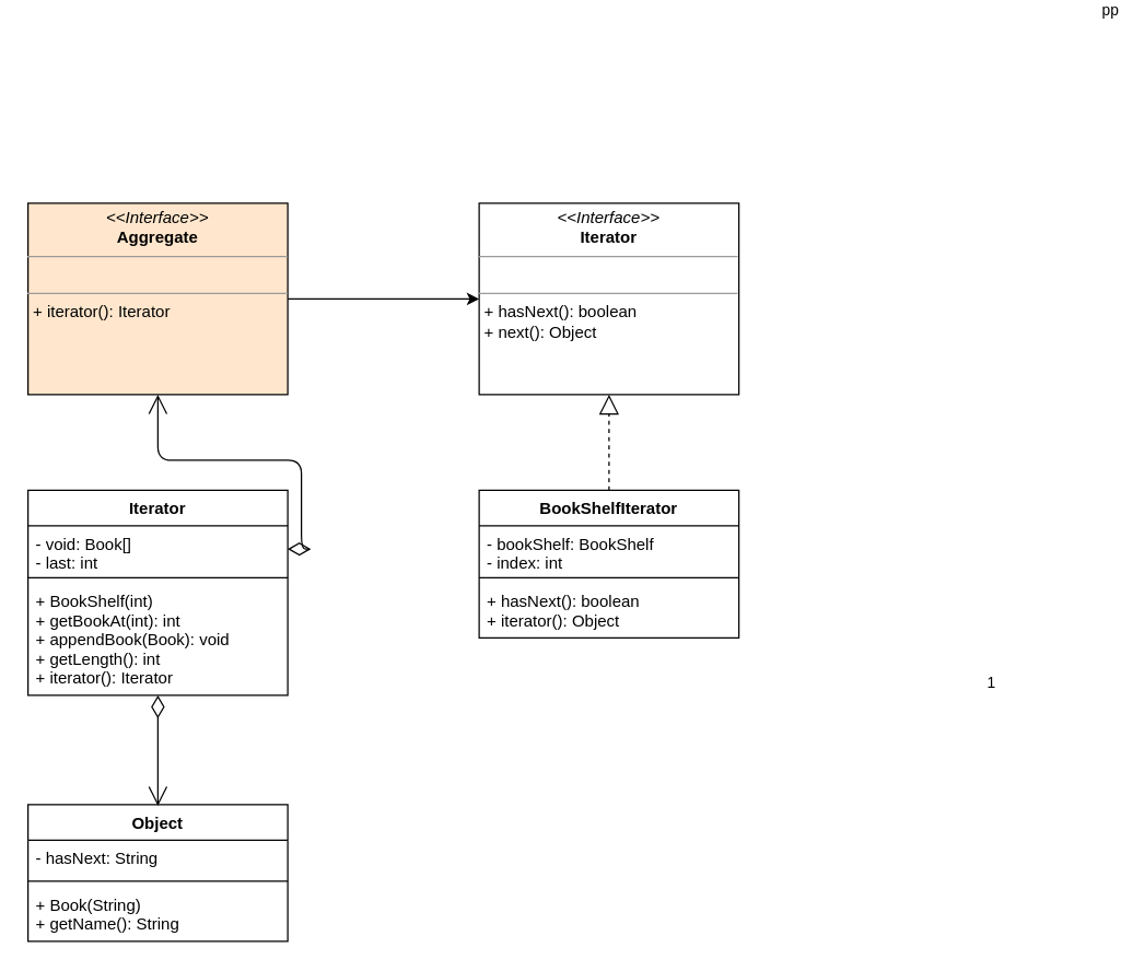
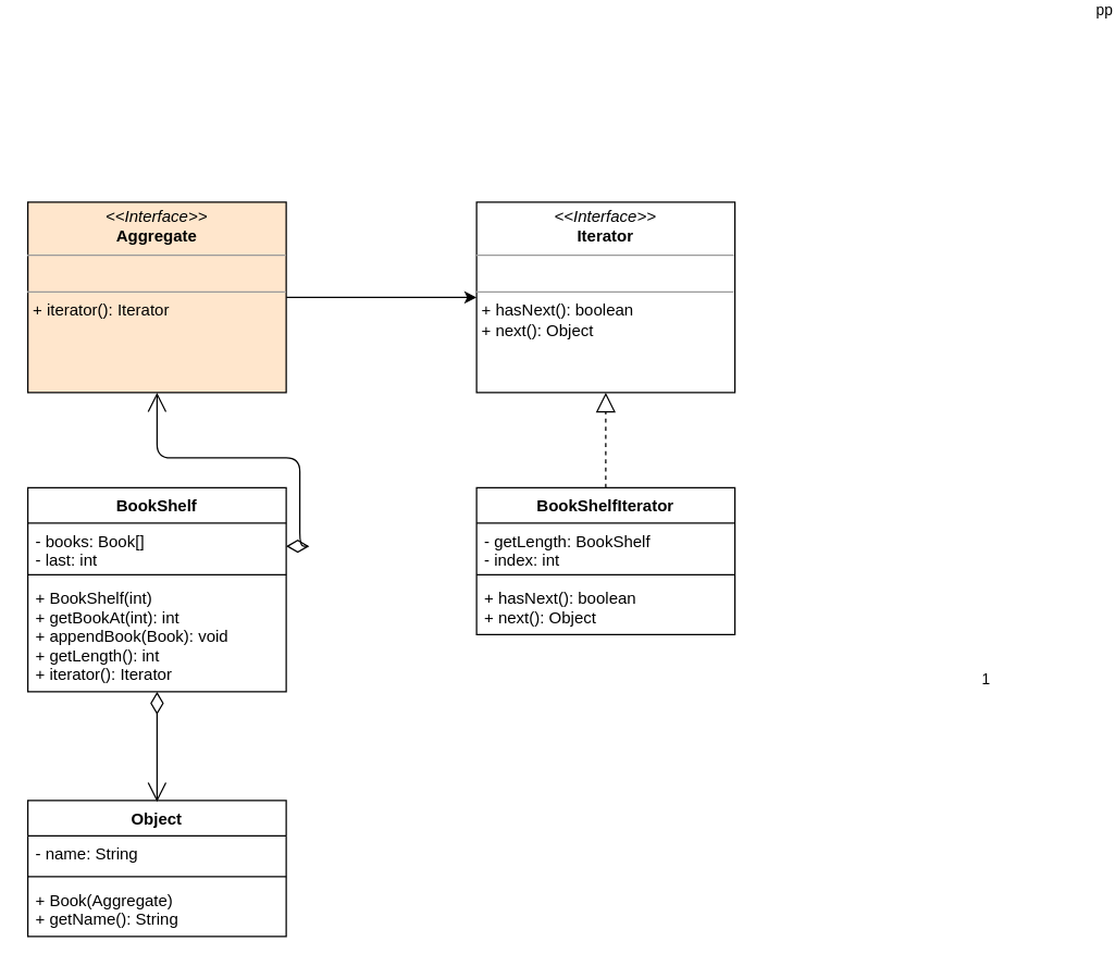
- <mxCell id="5" value="Iterator" style="swimlane;fontStyle=1;align=center;verticalAlign=top;childLayout=stackLayout;horizontal=1;startSize=26;horizontalStack=0;resizeParent=1;resizeParentMax=0;resizeLast=0;collapsible=1;marginBottom=0;" vertex="1" parent="1"><mxGeometry x="20" y="230" width="190" height="150" as="geometry"><mxRectangle x="70" y="250" width="100" height="26" as="alternateBounds" /></mxGeometry></mxCell>
+ <mxCell id="5" value="BookShelf" style="swimlane;fontStyle=1;align=center;verticalAlign=top;childLayout=stackLayout;horizontal=1;startSize=26;horizontalStack=0;resizeParent=1;resizeParentMax=0;resizeLast=0;collapsible=1;marginBottom=0;" vertex="1" parent="1"><mxGeometry x="20" y="230" width="190" height="150" as="geometry"><mxRectangle x="70" y="250" width="100" height="26" as="alternateBounds" /></mxGeometry></mxCell>
- <mxCell id="6" value="- void: Book[]&#10;- last: int" style="text;strokeColor=none;fillColor=none;align=left;verticalAlign=top;spacingLeft=4;spacingRight=4;overflow=hidden;rotatable=0;points=[[0,0.5],[1,0.5]];portConstraint=eastwest;" vertex="1" parent="5"><mxGeometry y="26" width="190" height="34" as="geometry" /></mxCell>
+ <mxCell id="6" value="- books: Book[]&#10;- last: int" style="text;strokeColor=none;fillColor=none;align=left;verticalAlign=top;spacingLeft=4;spacingRight=4;overflow=hidden;rotatable=0;points=[[0,0.5],[1,0.5]];portConstraint=eastwest;" vertex="1" parent="5"><mxGeometry y="26" width="190" height="34" as="geometry" /></mxCell>
- <mxCell id="10" value="- bookShelf: BookShelf&#10;- index: int" style="text;strokeColor=none;fillColor=none;align=left;verticalAlign=top;spacingLeft=4;spacingRight=4;overflow=hidden;rotatable=0;points=[[0,0.5],[1,0.5]];portConstraint=eastwest;" vertex="1" parent="9"><mxGeometry y="26" width="190" height="34" as="geometry" /></mxCell>
+ <mxCell id="10" value="- getLength: BookShelf&#10;- index: int" style="text;strokeColor=none;fillColor=none;align=left;verticalAlign=top;spacingLeft=4;spacingRight=4;overflow=hidden;rotatable=0;points=[[0,0.5],[1,0.5]];portConstraint=eastwest;" vertex="1" parent="9"><mxGeometry y="26" width="190" height="34" as="geometry" /></mxCell>
- <mxCell id="12" value="+ hasNext(): boolean&#10;+ iterator(): Object" style="text;strokeColor=none;fillColor=none;align=left;verticalAlign=top;spacingLeft=4;spacingRight=4;overflow=hidden;rotatable=0;points=[[0,0.5],[1,0.5]];portConstraint=eastwest;" vertex="1" parent="9"><mxGeometry y="68" width="190" height="40" as="geometry" /></mxCell>
+ <mxCell id="12" value="+ hasNext(): boolean&#10;+ next(): Object" style="text;strokeColor=none;fillColor=none;align=left;verticalAlign=top;spacingLeft=4;spacingRight=4;overflow=hidden;rotatable=0;points=[[0,0.5],[1,0.5]];portConstraint=eastwest;" vertex="1" parent="9"><mxGeometry y="68" width="190" height="40" as="geometry" /></mxCell>
- <mxCell id="14" value="- hasNext: String" style="text;strokeColor=none;fillColor=none;align=left;verticalAlign=top;spacingLeft=4;spacingRight=4;overflow=hidden;rotatable=0;points=[[0,0.5],[1,0.5]];portConstraint=eastwest;" vertex="1" parent="13"><mxGeometry y="26" width="190" height="26" as="geometry" /></mxCell>
+ <mxCell id="14" value="- name: String" style="text;strokeColor=none;fillColor=none;align=left;verticalAlign=top;spacingLeft=4;spacingRight=4;overflow=hidden;rotatable=0;points=[[0,0.5],[1,0.5]];portConstraint=eastwest;" vertex="1" parent="13"><mxGeometry y="26" width="190" height="26" as="geometry" /></mxCell>
- <mxCell id="16" value="+ Book(String)&#10;+ getName(): String" style="text;strokeColor=none;fillColor=none;align=left;verticalAlign=top;spacingLeft=4;spacingRight=4;overflow=hidden;rotatable=0;points=[[0,0.5],[1,0.5]];portConstraint=eastwest;" vertex="1" parent="13"><mxGeometry y="60" width="190" height="40" as="geometry" /></mxCell>
+ <mxCell id="16" value="+ Book(Aggregate)&#10;+ getName(): String" style="text;strokeColor=none;fillColor=none;align=left;verticalAlign=top;spacingLeft=4;spacingRight=4;overflow=hidden;rotatable=0;points=[[0,0.5],[1,0.5]];portConstraint=eastwest;" vertex="1" parent="13"><mxGeometry y="60" width="190" height="40" as="geometry" /></mxCell>
